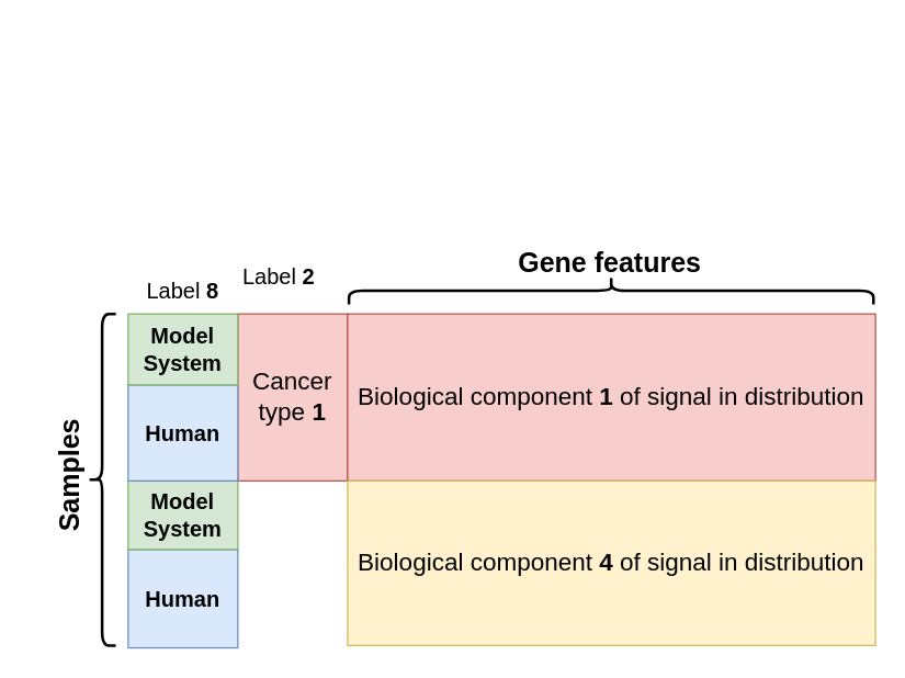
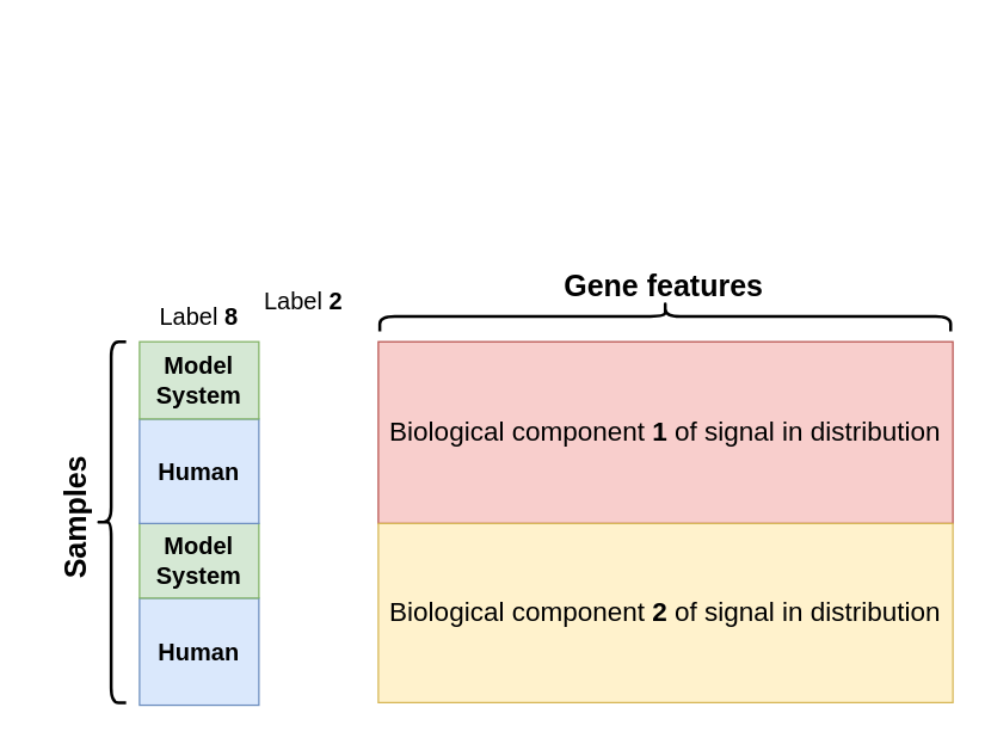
- <mxCell id="3" value="&lt;font style=&quot;font-size: 18px;&quot;&gt;Cancer type &lt;b&gt;1&lt;/b&gt;&lt;/font&gt;" style="rounded=0;whiteSpace=wrap;html=1;fillColor=#f8cecc;strokeColor=#b85450;" parent="1" vertex="1"><mxGeometry x="173" y="228.25" width="80" height="121.75" as="geometry" /></mxCell>
- <mxCell id="10" value="&lt;font style=&quot;font-size: 18px;&quot;&gt;Biological component &lt;b&gt;4&lt;/b&gt;&amp;nbsp;of signal in distribution&lt;/font&gt;" style="rounded=0;whiteSpace=wrap;html=1;fillColor=#fff2cc;strokeColor=#d6b656;" parent="1" vertex="1"><mxGeometry x="253" y="350" width="385" height="120" as="geometry" /></mxCell>
+ <mxCell id="10" value="&lt;font style=&quot;font-size: 18px;&quot;&gt;Biological component &lt;b&gt;2&lt;/b&gt;&amp;nbsp;of signal in distribution&lt;/font&gt;" style="rounded=0;whiteSpace=wrap;html=1;fillColor=#fff2cc;strokeColor=#d6b656;" parent="1" vertex="1"><mxGeometry x="253" y="350" width="385" height="120" as="geometry" /></mxCell>
